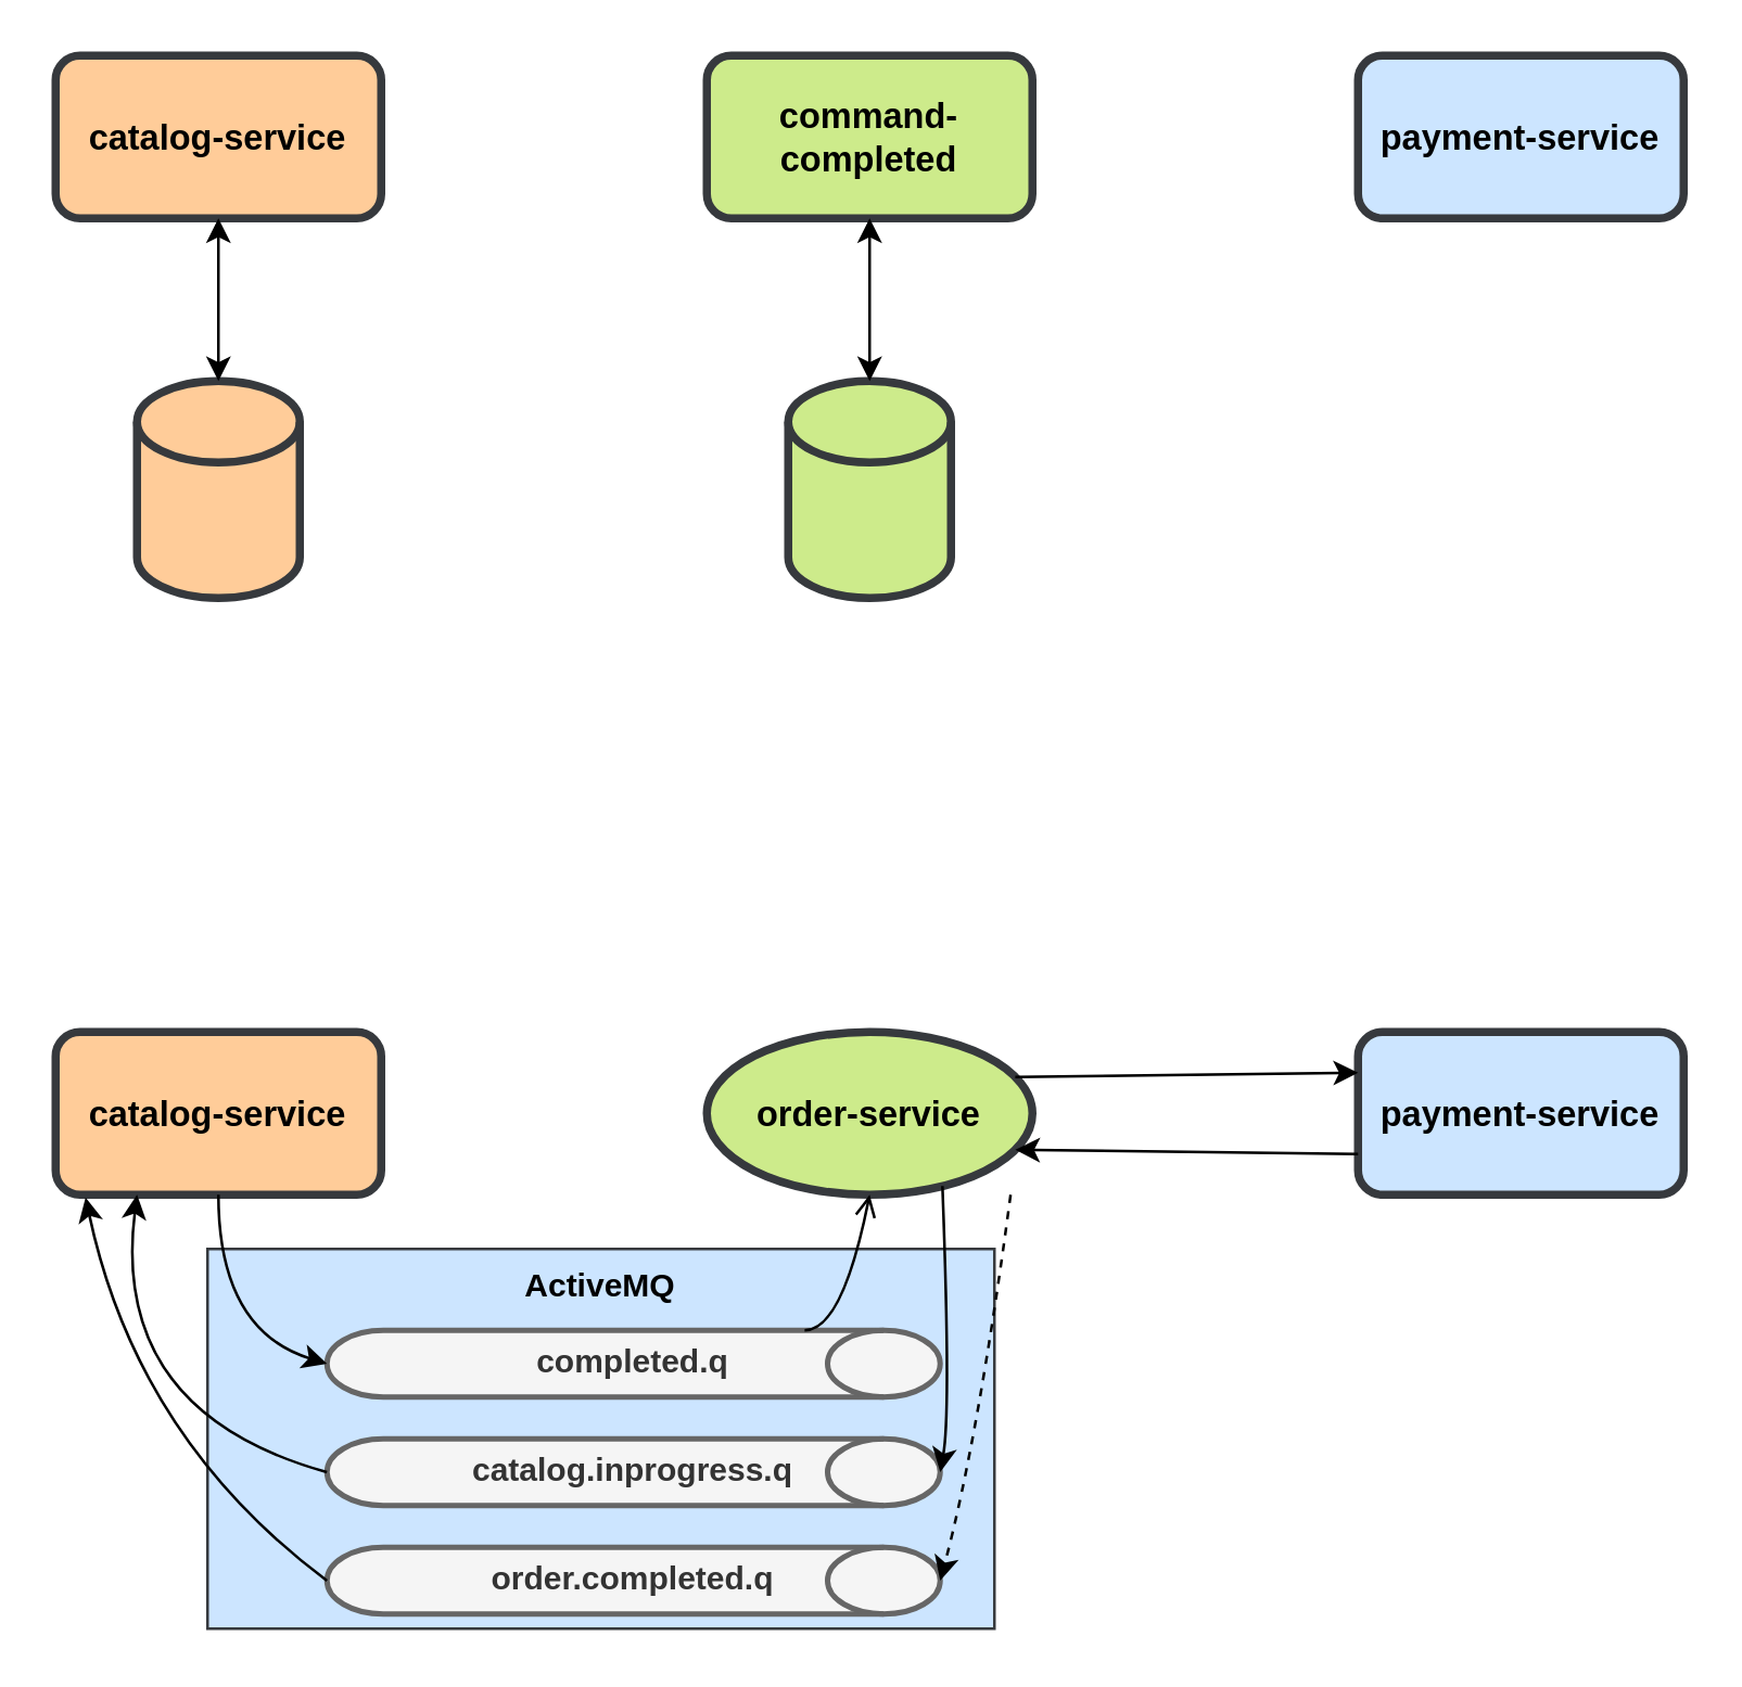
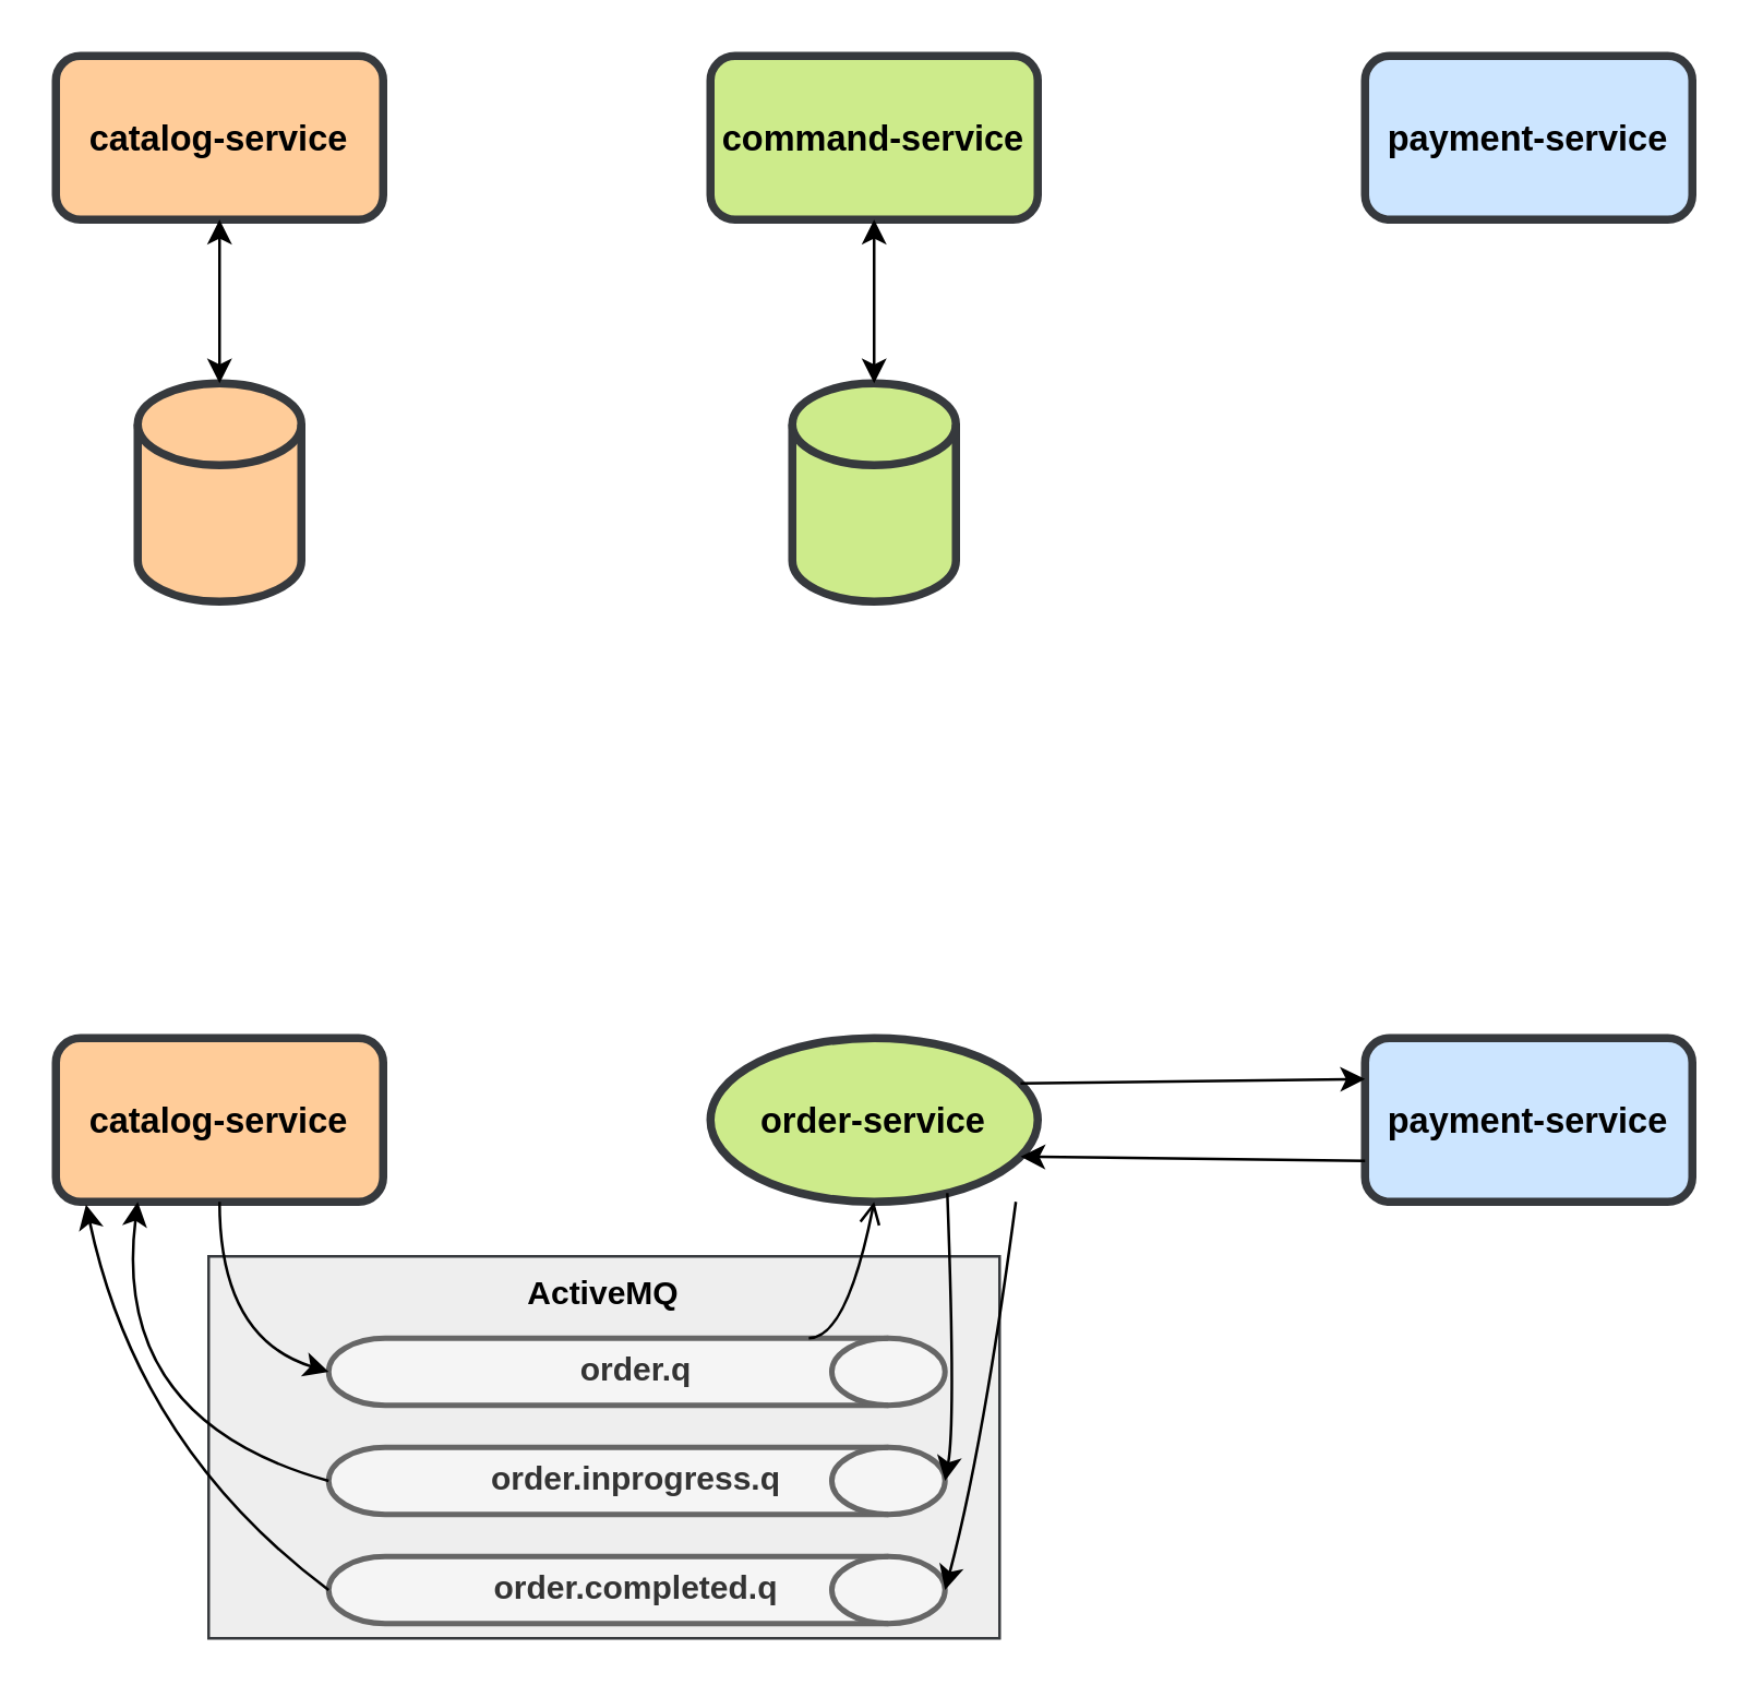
- <mxCell id="17" value="command-completed" style="rounded=1;whiteSpace=wrap;html=1;strokeWidth=3;fontStyle=1;fontSize=13;fillColor=#cdeb8b;strokeColor=#36393d;" vertex="1" parent="1"><mxGeometry x="260" y="20" width="120" height="60" as="geometry" /></mxCell>
+ <mxCell id="17" value="command-service" style="rounded=1;whiteSpace=wrap;html=1;strokeWidth=3;fontStyle=1;fontSize=13;fillColor=#cdeb8b;strokeColor=#36393d;" vertex="1" parent="1"><mxGeometry x="260" y="20" width="120" height="60" as="geometry" /></mxCell>
- <mxCell id="2" value="ActiveMQ" style="rounded=0;whiteSpace=wrap;html=1;strokeWidth=1;horizontal=1;verticalAlign=top;fontStyle=1;fillColor=#cce5ff;strokeColor=#36393d;" vertex="1" parent="1"><mxGeometry x="76" y="460" width="290" height="140" as="geometry" /></mxCell>
+ <mxCell id="2" value="ActiveMQ" style="rounded=0;whiteSpace=wrap;html=1;strokeWidth=1;horizontal=1;verticalAlign=top;fontStyle=1;fillColor=#eeeeee;strokeColor=#36393d;" vertex="1" parent="1"><mxGeometry x="76" y="460" width="290" height="140" as="geometry" /></mxCell>
- <mxCell id="6" value="completed.q" style="strokeWidth=2;html=1;shape=mxgraph.flowchart.direct_data;whiteSpace=wrap;fontStyle=1;fillColor=#f5f5f5;fontColor=#333333;strokeColor=#666666;" vertex="1" parent="1"><mxGeometry x="120" y="490" width="226" height="24.61" as="geometry" /></mxCell>
+ <mxCell id="6" value="order.q" style="strokeWidth=2;html=1;shape=mxgraph.flowchart.direct_data;whiteSpace=wrap;fontStyle=1;fillColor=#f5f5f5;fontColor=#333333;strokeColor=#666666;" vertex="1" parent="1"><mxGeometry x="120" y="490" width="226" height="24.61" as="geometry" /></mxCell>
- <mxCell id="22" value="" style="endArrow=classic;html=1;curved=1;exitX=0.933;exitY=1;exitDx=0;exitDy=0;entryX=1;entryY=0.5;entryDx=0;entryDy=0;entryPerimeter=0;exitPerimeter=0;dashed=1;" edge="1" parent="1" source="4" target="21"><mxGeometry width="50" height="50" relative="1" as="geometry"><mxPoint x="360" y="450" as="sourcePoint" /><mxPoint x="356" y="552.305" as="targetPoint" /><Array as="points"><mxPoint x="360" y="530" /></Array></mxGeometry></mxCell>
+ <mxCell id="22" value="" style="endArrow=classic;html=1;curved=1;exitX=0.933;exitY=1;exitDx=0;exitDy=0;entryX=1;entryY=0.5;entryDx=0;entryDy=0;entryPerimeter=0;exitPerimeter=0;" edge="1" parent="1" source="4" target="21"><mxGeometry width="50" height="50" relative="1" as="geometry"><mxPoint x="360" y="450" as="sourcePoint" /><mxPoint x="356" y="552.305" as="targetPoint" /><Array as="points"><mxPoint x="360" y="530" /></Array></mxGeometry></mxCell>
- <mxCell id="7" value="catalog.inprogress.q" style="strokeWidth=2;html=1;shape=mxgraph.flowchart.direct_data;whiteSpace=wrap;fontStyle=1;align=center;fillColor=#f5f5f5;fontColor=#333333;strokeColor=#666666;" vertex="1" parent="1"><mxGeometry x="120" y="530" width="226" height="24.61" as="geometry" /></mxCell>
+ <mxCell id="7" value="order.inprogress.q" style="strokeWidth=2;html=1;shape=mxgraph.flowchart.direct_data;whiteSpace=wrap;fontStyle=1;align=center;fillColor=#f5f5f5;fontColor=#333333;strokeColor=#666666;" vertex="1" parent="1"><mxGeometry x="120" y="530" width="226" height="24.61" as="geometry" /></mxCell>
